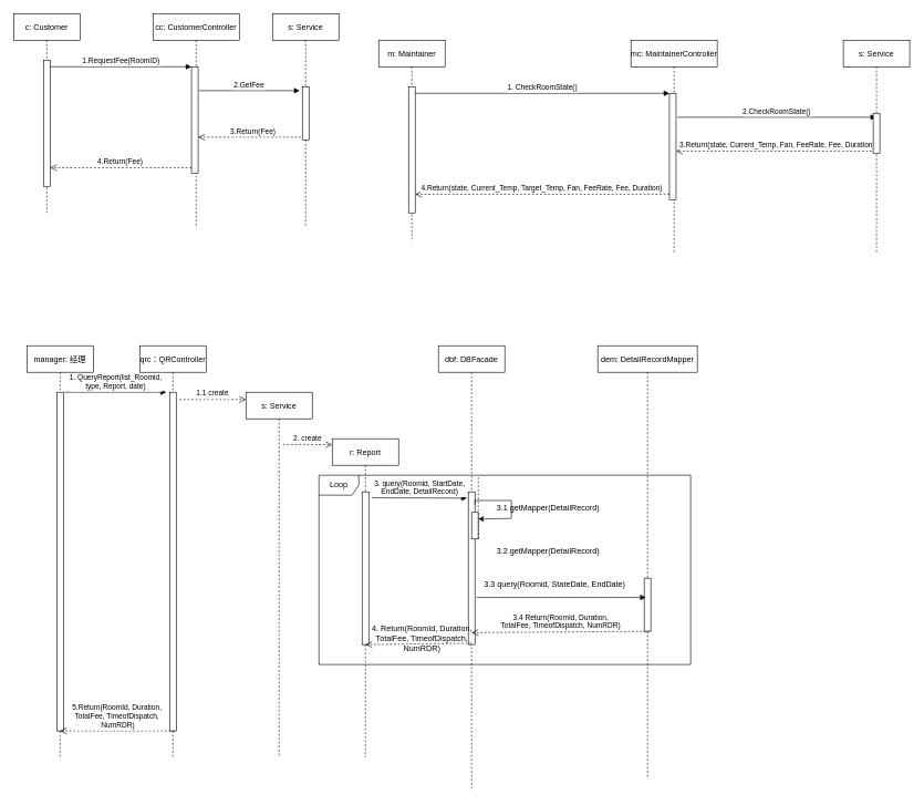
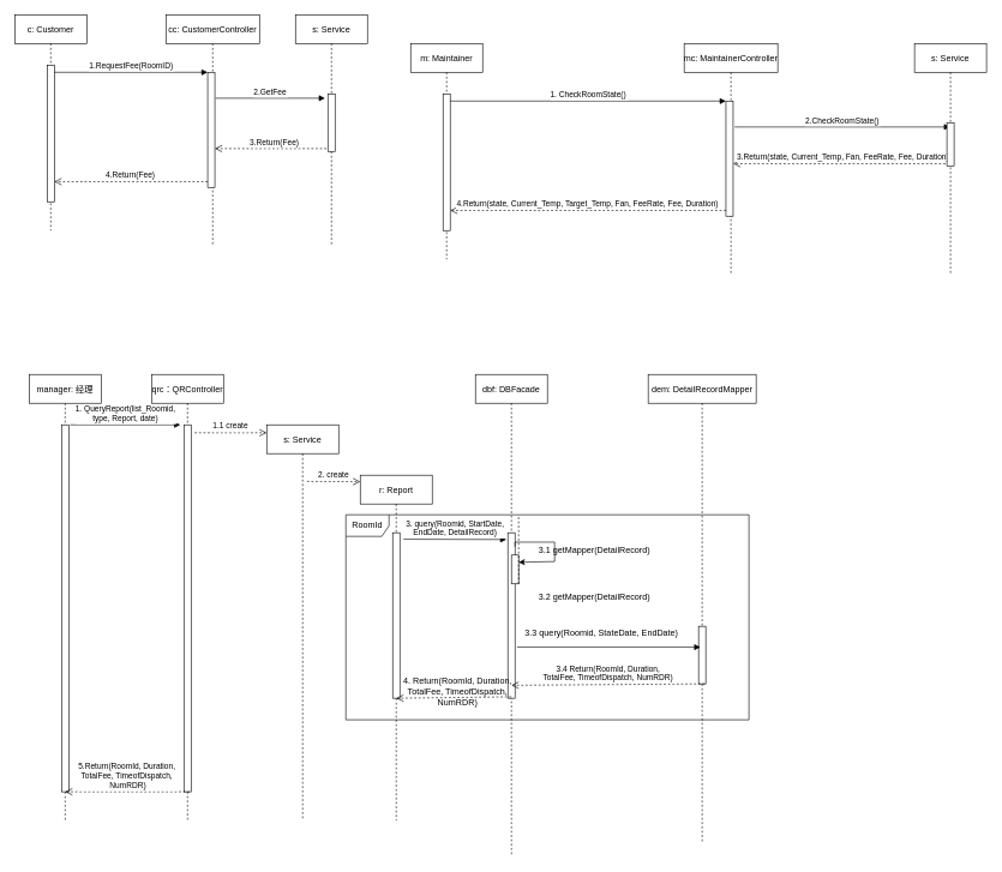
- <mxCell id="46" value="Loop" style="shape=umlFrame;whiteSpace=wrap;html=1;" vertex="1" parent="1"><mxGeometry x="480" y="715" width="560" height="285" as="geometry" /></mxCell>
+ <mxCell id="46" value="RoomId" style="shape=umlFrame;whiteSpace=wrap;html=1;" vertex="1" parent="1"><mxGeometry x="480" y="715" width="560" height="285" as="geometry" /></mxCell>
